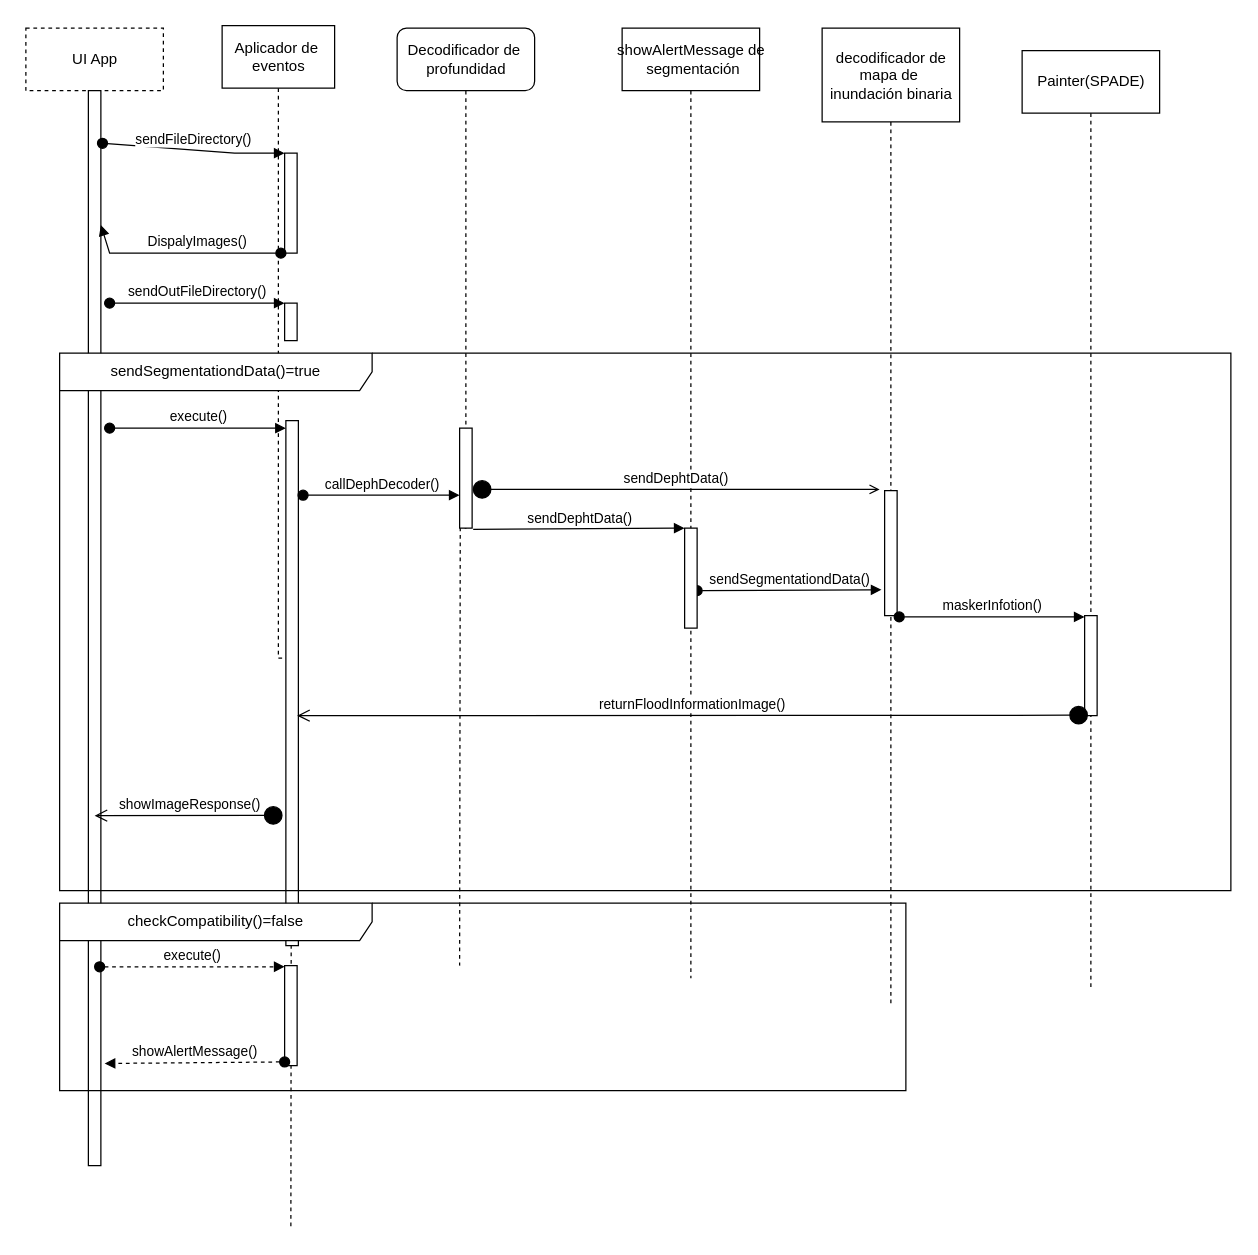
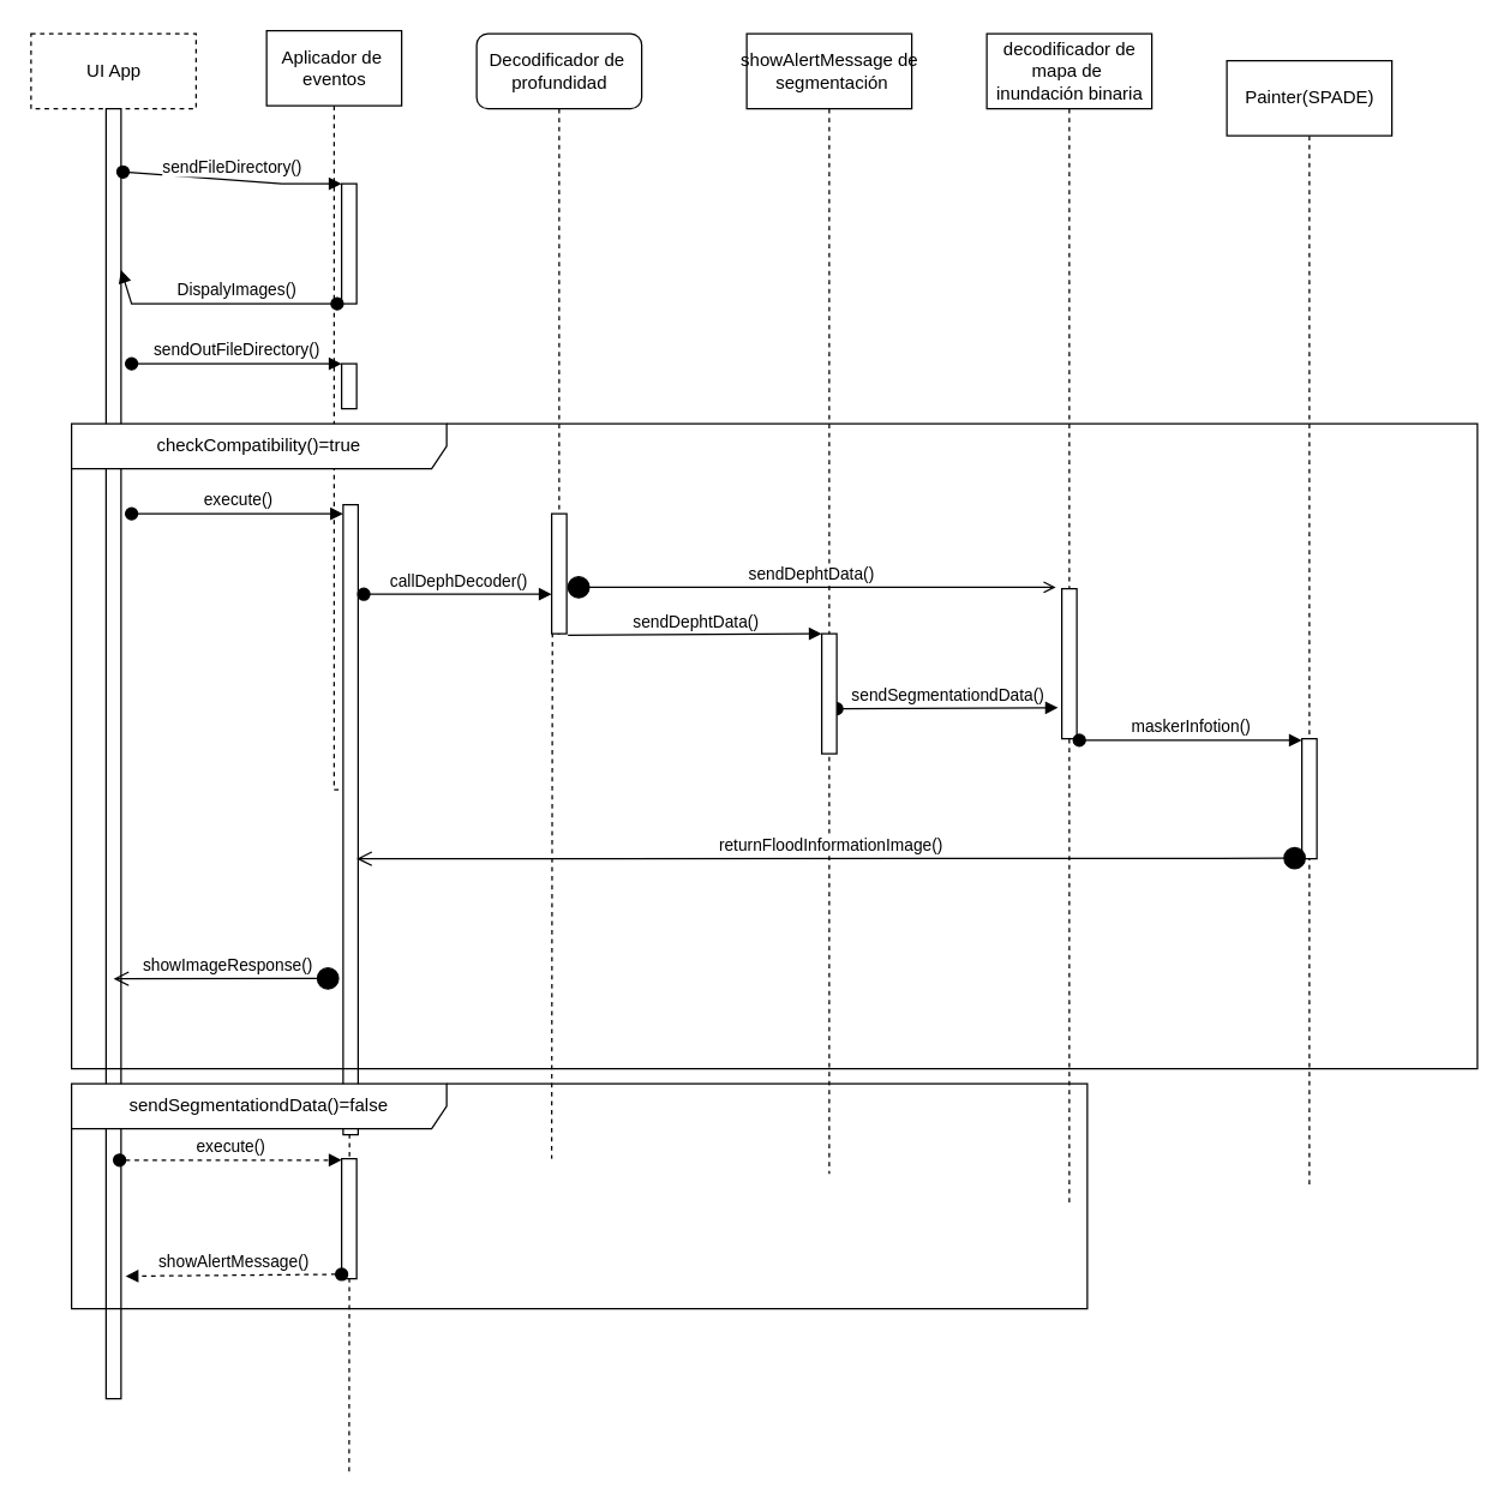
- <mxCell id="9" value="decodificador de&lt;br&gt;mapa de&amp;nbsp;&lt;br&gt;inundación binaria" style="html=1;" vertex="1" parent="1"><mxGeometry x="657" y="22" width="110" height="75" as="geometry" /></mxCell>
+ <mxCell id="9" value="decodificador de&lt;br&gt;mapa de&amp;nbsp;&lt;br&gt;inundación binaria" style="html=1;" vertex="1" parent="1"><mxGeometry x="657" y="22" width="110" height="50" as="geometry" /></mxCell>
- <mxCell id="32" value="sendSegmentationdData()=true" style="shape=umlFrame;whiteSpace=wrap;html=1;width=250;height=30;" vertex="1" parent="1"><mxGeometry x="47" y="282" width="937" height="430" as="geometry" /></mxCell>
+ <mxCell id="32" value="checkCompatibility()=true" style="shape=umlFrame;whiteSpace=wrap;html=1;width=250;height=30;" vertex="1" parent="1"><mxGeometry x="47" y="282" width="937" height="430" as="geometry" /></mxCell>
- <mxCell id="36" value="checkCompatibility()=false" style="shape=umlFrame;whiteSpace=wrap;html=1;width=250;height=30;" vertex="1" parent="1"><mxGeometry x="47" y="722" width="677" height="150" as="geometry" /></mxCell>
+ <mxCell id="36" value="sendSegmentationdData()=false" style="shape=umlFrame;whiteSpace=wrap;html=1;width=250;height=30;" vertex="1" parent="1"><mxGeometry x="47" y="722" width="677" height="150" as="geometry" /></mxCell>
